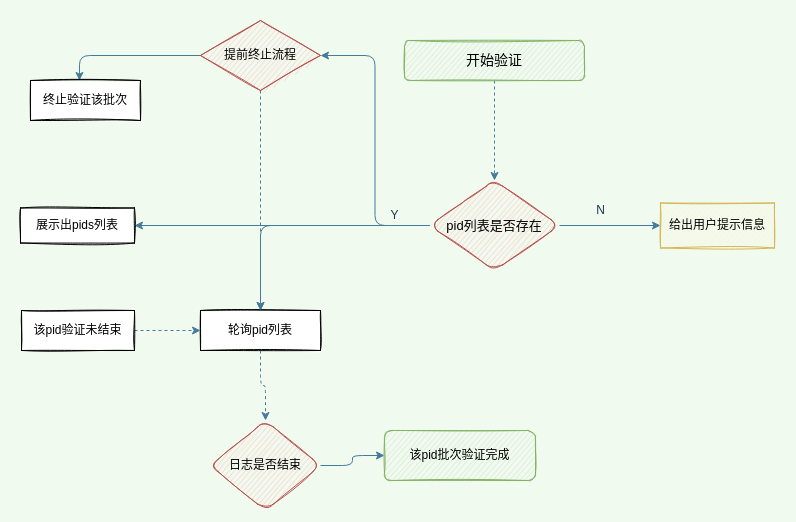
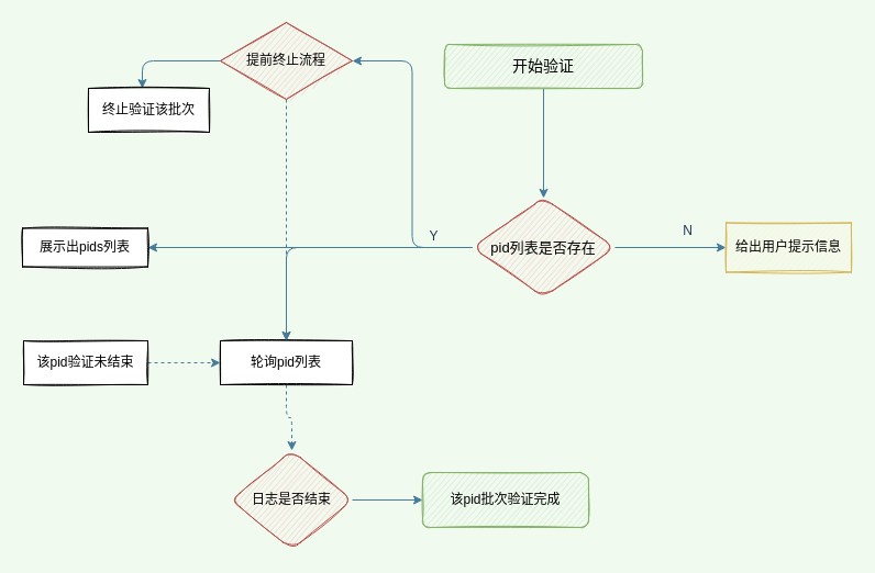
- <mxCell id="23" value="终止验证该批次" style="rounded=0;whiteSpace=wrap;html=1;sketch=1;" vertex="1" parent="1"><mxGeometry x="30" y="80" width="110" height="40" as="geometry" /></mxCell>
+ <mxCell id="23" value="终止验证该批次" style="rounded=0;whiteSpace=wrap;html=1;sketch=1;" vertex="1" parent="1"><mxGeometry x="80" y="80" width="110" height="40" as="geometry" /></mxCell>
- <mxCell id="2" value="" style="edgeStyle=orthogonalEdgeStyle;curved=0;rounded=1;sketch=0;orthogonalLoop=1;jettySize=auto;html=1;labelBackgroundColor=#F1FAEE;strokeColor=#457B9D;fontColor=#1D3557;dashed=1;" edge="1" parent="1" source="3" target="8"><mxGeometry relative="1" as="geometry" /></mxCell>
+ <mxCell id="2" value="" style="edgeStyle=orthogonalEdgeStyle;curved=0;rounded=1;sketch=0;orthogonalLoop=1;jettySize=auto;html=1;labelBackgroundColor=#F1FAEE;strokeColor=#457B9D;fontColor=#1D3557;" edge="1" parent="1" source="3" target="8"><mxGeometry relative="1" as="geometry" /></mxCell>
- <mxCell id="11" value="N" style="text;html=1;resizable=0;autosize=1;align=center;verticalAlign=middle;points=[];fillColor=none;strokeColor=none;rounded=0;shadow=0;glass=0;sketch=0;fontColor=#1D3557;" vertex="1" parent="1"><mxGeometry x="590" y="200" width="20" height="20" as="geometry" /></mxCell>
+ <mxCell id="11" value="N" style="text;html=1;resizable=0;autosize=1;align=center;verticalAlign=middle;points=[];fillColor=none;strokeColor=none;rounded=0;shadow=0;glass=0;sketch=0;fontColor=#1D3557;" vertex="1" parent="1"><mxGeometry x="615" y="200" width="20" height="20" as="geometry" /></mxCell>
- <mxCell id="16" value="日志是否结束" style="rhombus;whiteSpace=wrap;html=1;rounded=1;shadow=0;glass=0;sketch=1;fillColor=#f8cecc;strokeColor=#b85450;" vertex="1" parent="1"><mxGeometry x="210" y="420" width="110" height="90" as="geometry" /></mxCell>
+ <mxCell id="16" value="日志是否结束" style="rhombus;whiteSpace=wrap;html=1;rounded=1;shadow=0;glass=0;sketch=1;fillColor=#f8cecc;strokeColor=#b85450;" vertex="1" parent="1"><mxGeometry x="210" y="410" width="110" height="90" as="geometry" /></mxCell>
